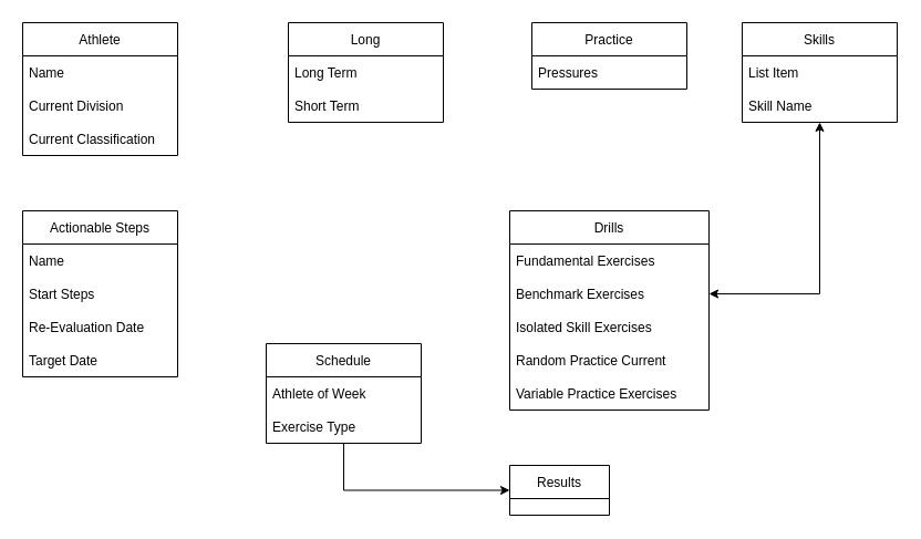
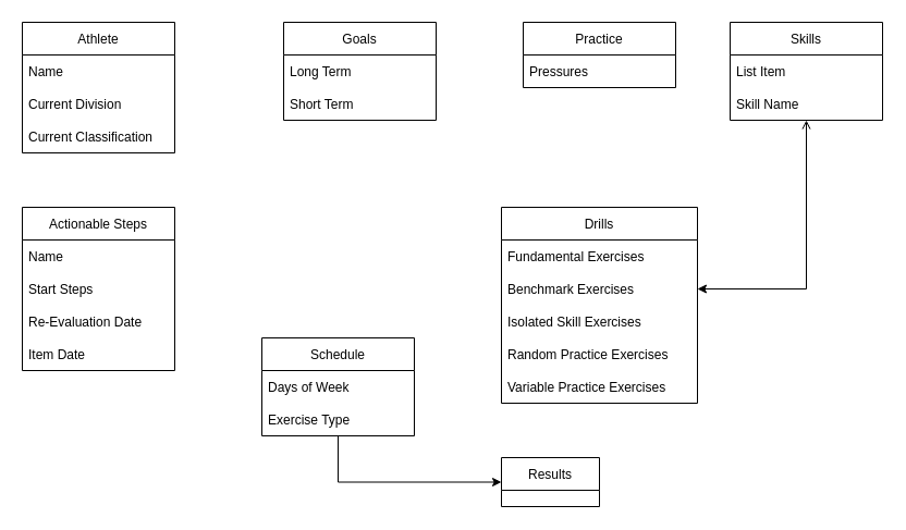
- <mxCell id="2" value="Long" style="swimlane;fontStyle=0;childLayout=stackLayout;horizontal=1;startSize=30;horizontalStack=0;resizeParent=1;resizeParentMax=0;resizeLast=0;collapsible=1;marginBottom=0;" parent="1" vertex="1"><mxGeometry x="260" y="20" width="140" height="90" as="geometry" /></mxCell>
+ <mxCell id="2" value="Goals" style="swimlane;fontStyle=0;childLayout=stackLayout;horizontal=1;startSize=30;horizontalStack=0;resizeParent=1;resizeParentMax=0;resizeLast=0;collapsible=1;marginBottom=0;" parent="1" vertex="1"><mxGeometry x="260" y="20" width="140" height="90" as="geometry" /></mxCell>
- <mxCell id="25" value="" style="endArrow=classic;startArrow=classic;html=1;rounded=0;entryX=0.5;entryY=1;entryDx=0;entryDy=0;exitX=1;exitY=0.5;exitDx=0;exitDy=0;edgeStyle=orthogonalEdgeStyle;" parent="1" source="18" target="22" edge="1"><mxGeometry width="50" height="50" relative="1" as="geometry"><mxPoint x="320" y="230" as="sourcePoint" /><mxPoint x="370" y="180" as="targetPoint" /></mxGeometry></mxCell>
+ <mxCell id="25" value="" style="endArrow=open;startArrow=classic;html=1;rounded=0;entryX=0.5;entryY=1;entryDx=0;entryDy=0;exitX=1;exitY=0.5;exitDx=0;exitDy=0;edgeStyle=orthogonalEdgeStyle;" parent="1" source="18" target="22" edge="1"><mxGeometry width="50" height="50" relative="1" as="geometry"><mxPoint x="320" y="230" as="sourcePoint" /><mxPoint x="370" y="180" as="targetPoint" /></mxGeometry></mxCell>
- <mxCell id="13" value="Target Date" style="text;strokeColor=none;fillColor=none;align=left;verticalAlign=middle;spacingLeft=4;spacingRight=4;overflow=hidden;points=[[0,0.5],[1,0.5]];portConstraint=eastwest;rotatable=0;" parent="9" vertex="1"><mxGeometry y="120" width="140" height="30" as="geometry" /></mxCell>
+ <mxCell id="13" value="Item Date" style="text;strokeColor=none;fillColor=none;align=left;verticalAlign=middle;spacingLeft=4;spacingRight=4;overflow=hidden;points=[[0,0.5],[1,0.5]];portConstraint=eastwest;rotatable=0;" parent="9" vertex="1"><mxGeometry y="120" width="140" height="30" as="geometry" /></mxCell>
- <mxCell id="20" value="Random Practice Current" style="text;strokeColor=none;fillColor=none;align=left;verticalAlign=middle;spacingLeft=4;spacingRight=4;overflow=hidden;points=[[0,0.5],[1,0.5]];portConstraint=eastwest;rotatable=0;" parent="16" vertex="1"><mxGeometry y="120" width="180" height="30" as="geometry" /></mxCell>
+ <mxCell id="20" value="Random Practice Exercises" style="text;strokeColor=none;fillColor=none;align=left;verticalAlign=middle;spacingLeft=4;spacingRight=4;overflow=hidden;points=[[0,0.5],[1,0.5]];portConstraint=eastwest;rotatable=0;" parent="16" vertex="1"><mxGeometry y="120" width="180" height="30" as="geometry" /></mxCell>
- <mxCell id="27" value="Athlete of Week" style="text;strokeColor=none;fillColor=none;align=left;verticalAlign=middle;spacingLeft=4;spacingRight=4;overflow=hidden;points=[[0,0.5],[1,0.5]];portConstraint=eastwest;rotatable=0;" parent="26" vertex="1"><mxGeometry y="30" width="140" height="30" as="geometry" /></mxCell>
+ <mxCell id="27" value="Days of Week" style="text;strokeColor=none;fillColor=none;align=left;verticalAlign=middle;spacingLeft=4;spacingRight=4;overflow=hidden;points=[[0,0.5],[1,0.5]];portConstraint=eastwest;rotatable=0;" parent="26" vertex="1"><mxGeometry y="30" width="140" height="30" as="geometry" /></mxCell>
